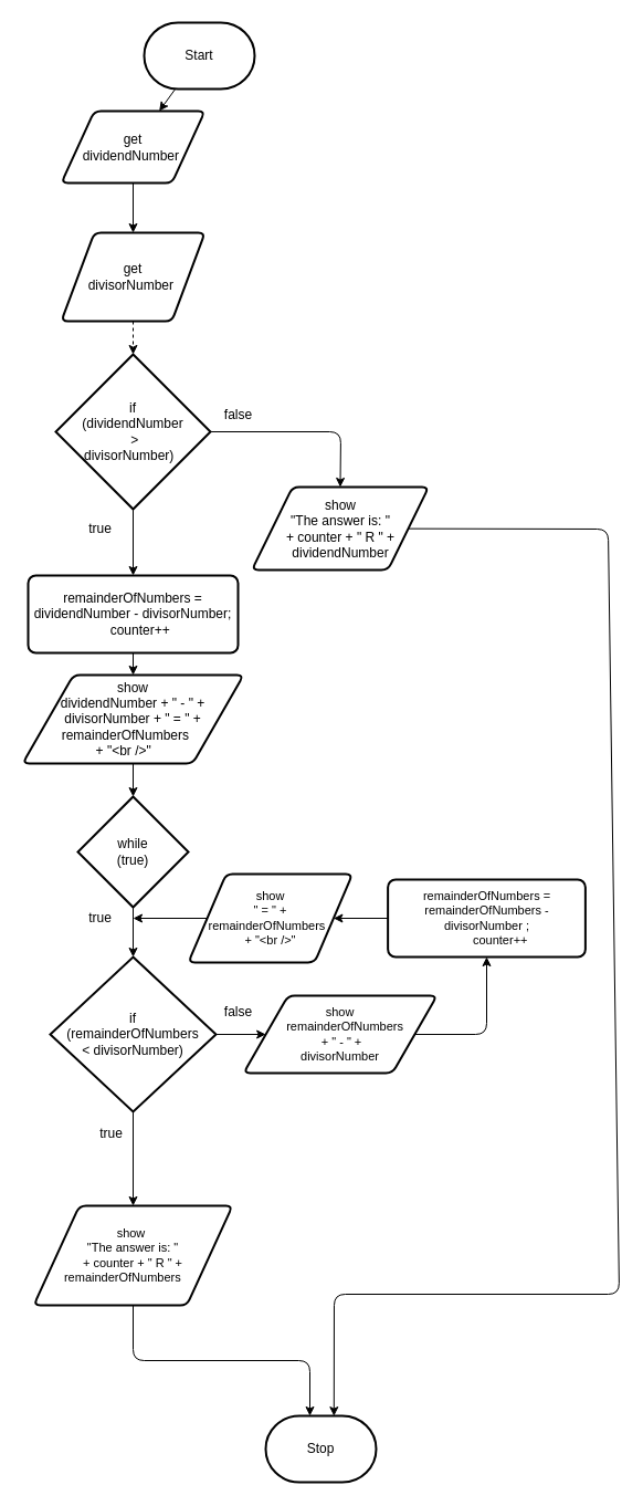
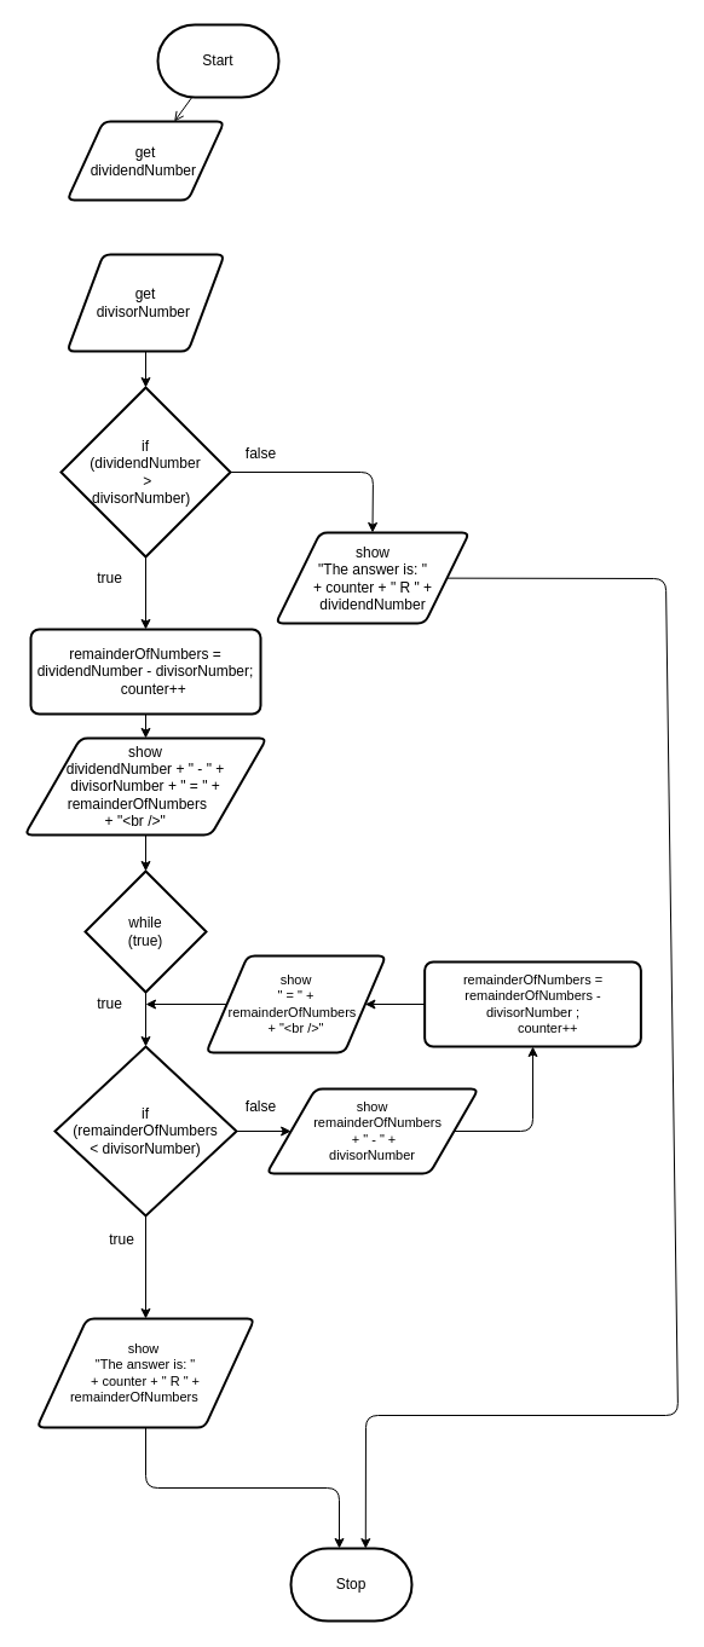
- <mxCell id="2" style="edgeStyle=none;html=1;" parent="1" source="3" target="6" edge="1"><mxGeometry relative="1" as="geometry" /></mxCell>
+ <mxCell id="2" style="edgeStyle=none;html=1;endArrow=open;" parent="1" source="3" target="6" edge="1"><mxGeometry relative="1" as="geometry" /></mxCell>
- <mxCell id="5" style="edgeStyle=none;html=1;" parent="1" source="6" target="8" edge="1"><mxGeometry relative="1" as="geometry" /></mxCell>
- <mxCell id="7" style="edgeStyle=none;html=1;dashed=1;" parent="1" source="8" target="11" edge="1"><mxGeometry relative="1" as="geometry" /></mxCell>
+ <mxCell id="7" style="edgeStyle=none;html=1;" parent="1" source="8" target="11" edge="1"><mxGeometry relative="1" as="geometry" /></mxCell>
